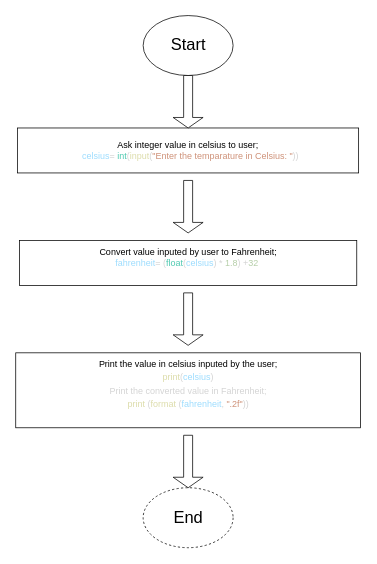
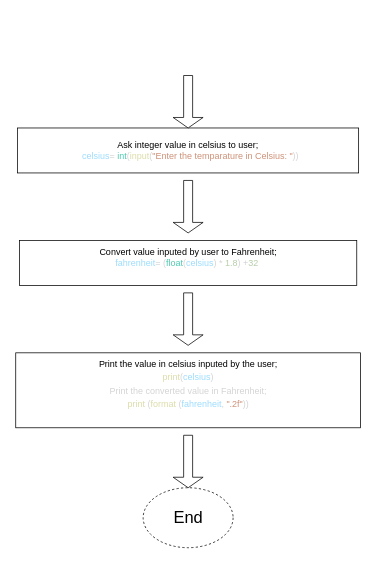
- <mxCell id="7" value="&lt;font style=&quot;font-size: 22px;&quot;&gt;Start&lt;/font&gt;" style="ellipse;whiteSpace=wrap;html=1;labelBackgroundColor=none;fontFamily=Helvetica;" parent="1" vertex="1"><mxGeometry x="190.5" width="120" height="80" as="geometry" y="20" /></mxCell>
